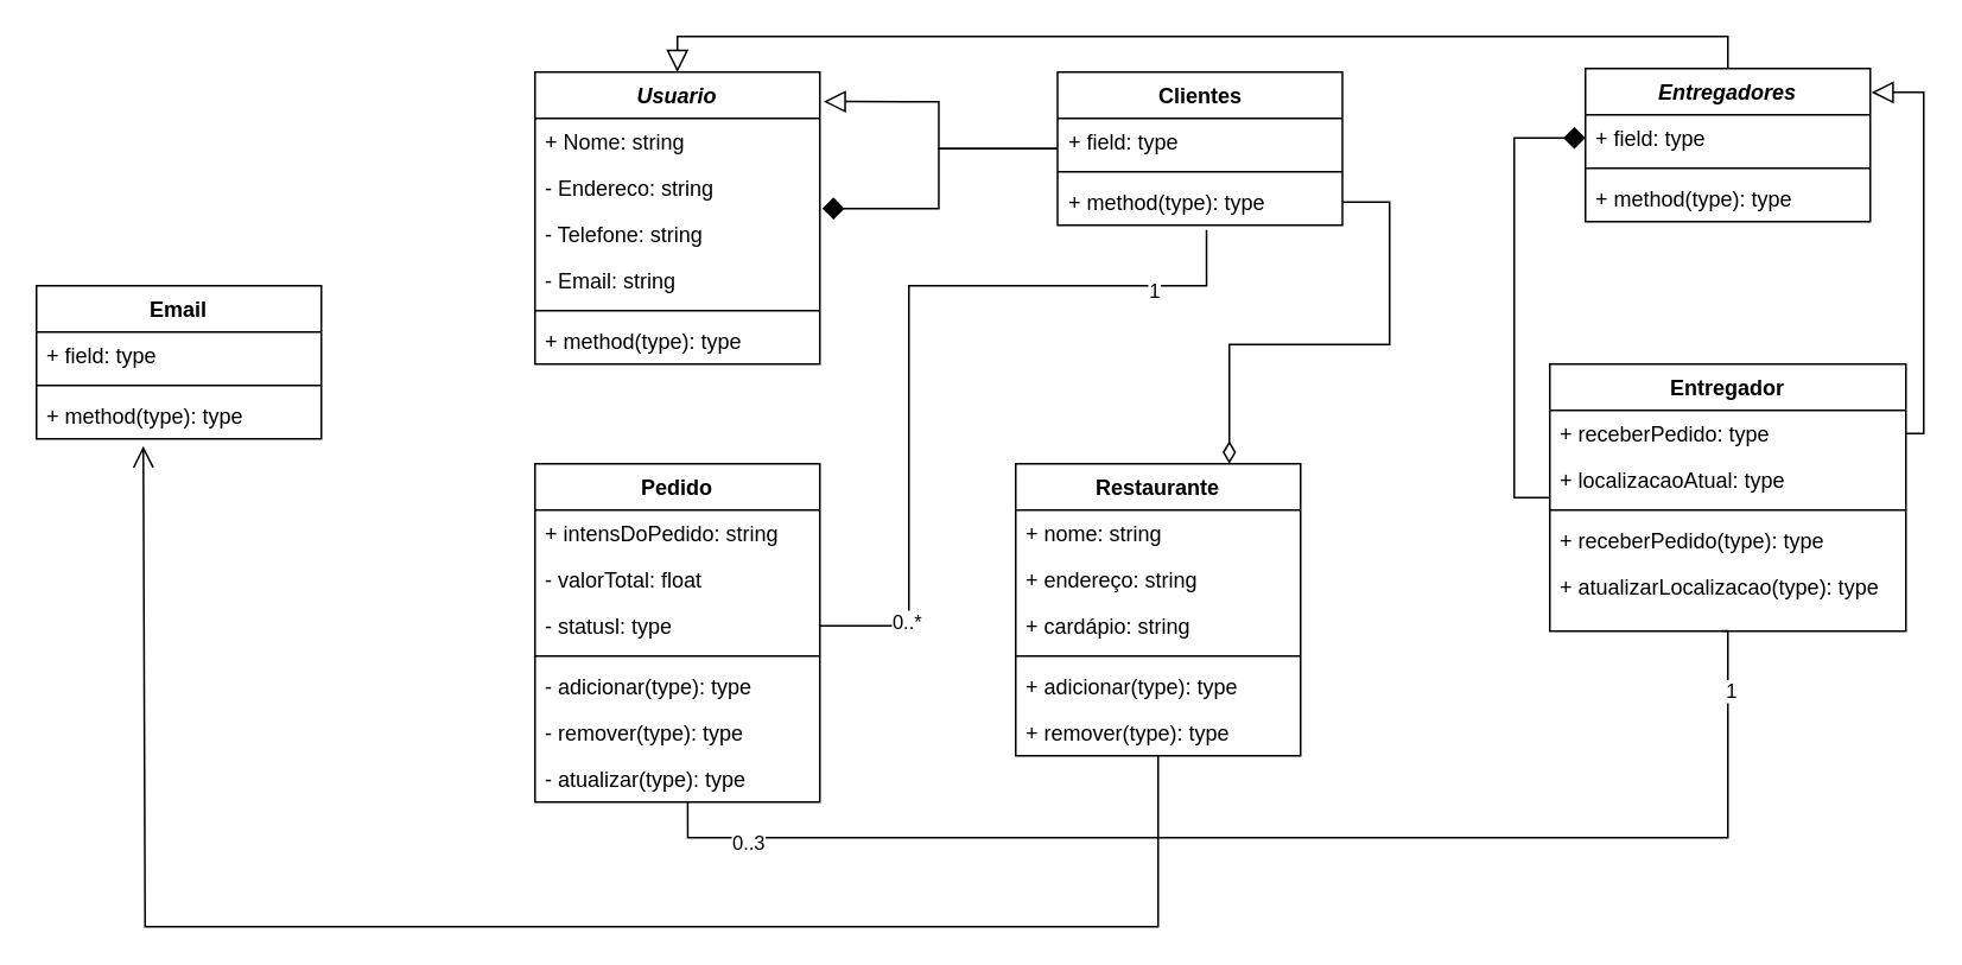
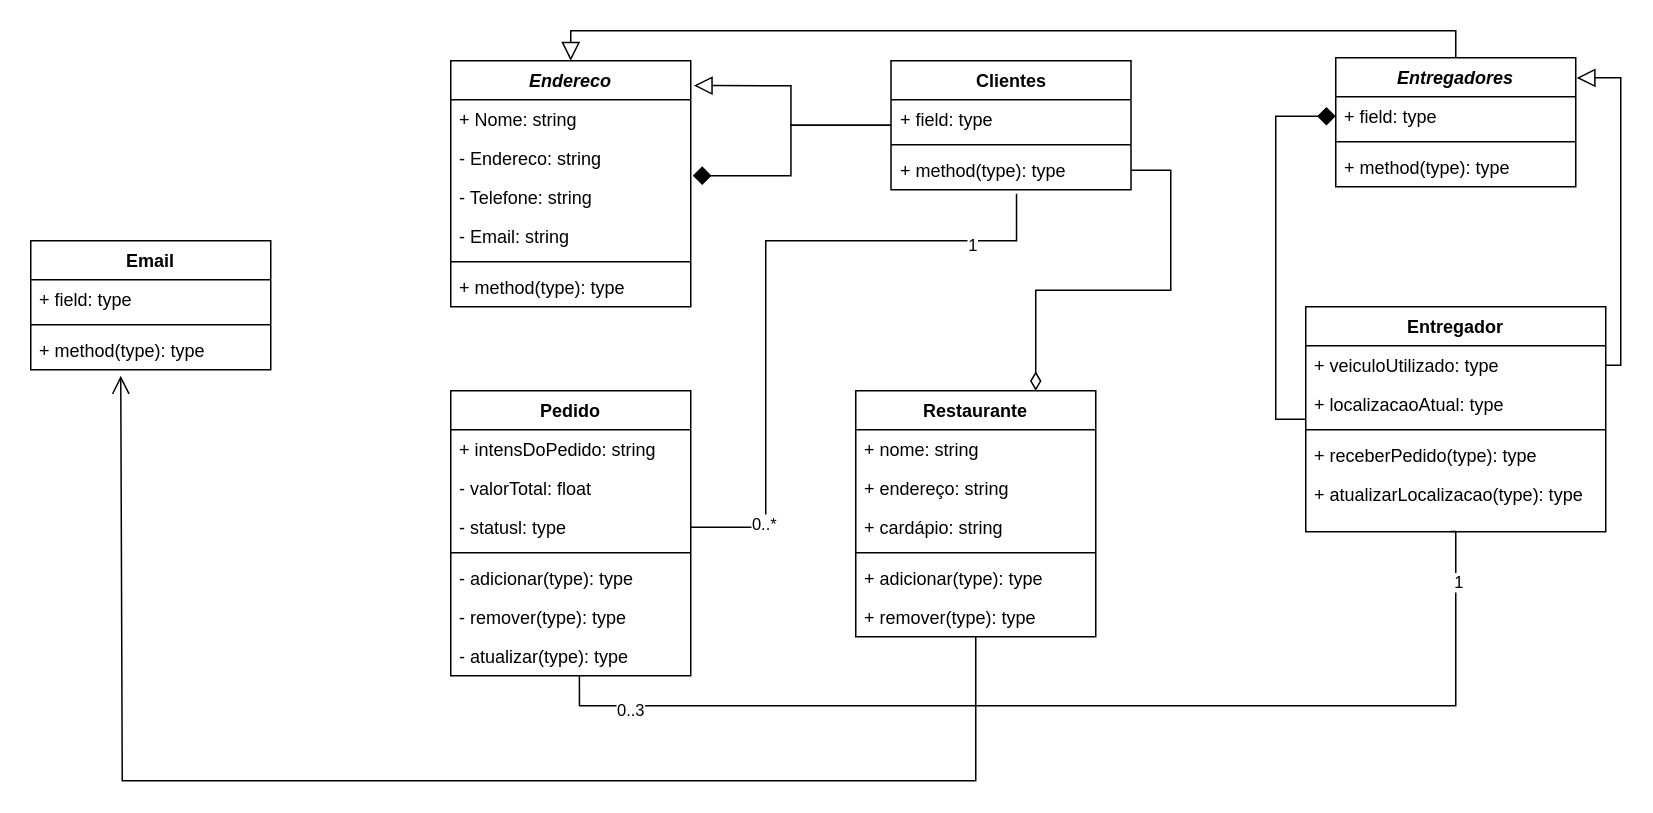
- <mxCell id="5" value="&lt;i&gt;Usuario&lt;/i&gt;" style="swimlane;fontStyle=1;align=center;verticalAlign=top;childLayout=stackLayout;horizontal=1;startSize=26;horizontalStack=0;resizeParent=1;resizeParentMax=0;resizeLast=0;collapsible=1;marginBottom=0;whiteSpace=wrap;html=1;" vertex="1" parent="1"><mxGeometry x="300" y="40" width="160" height="164" as="geometry" /></mxCell>
+ <mxCell id="5" value="&lt;i&gt;Endereco&lt;/i&gt;" style="swimlane;fontStyle=1;align=center;verticalAlign=top;childLayout=stackLayout;horizontal=1;startSize=26;horizontalStack=0;resizeParent=1;resizeParentMax=0;resizeLast=0;collapsible=1;marginBottom=0;whiteSpace=wrap;html=1;" vertex="1" parent="1"><mxGeometry x="300" y="40" width="160" height="164" as="geometry" /></mxCell>
- <mxCell id="41" value="+ receberPedido: type" style="text;strokeColor=none;fillColor=none;align=left;verticalAlign=top;spacingLeft=4;spacingRight=4;overflow=hidden;rotatable=0;points=[[0,0.5],[1,0.5]];portConstraint=eastwest;whiteSpace=wrap;html=1;" vertex="1" parent="40"><mxGeometry y="26" width="200" height="26" as="geometry" /></mxCell>
+ <mxCell id="41" value="+ veiculoUtilizado: type" style="text;strokeColor=none;fillColor=none;align=left;verticalAlign=top;spacingLeft=4;spacingRight=4;overflow=hidden;rotatable=0;points=[[0,0.5],[1,0.5]];portConstraint=eastwest;whiteSpace=wrap;html=1;" vertex="1" parent="40"><mxGeometry y="26" width="200" height="26" as="geometry" /></mxCell>
